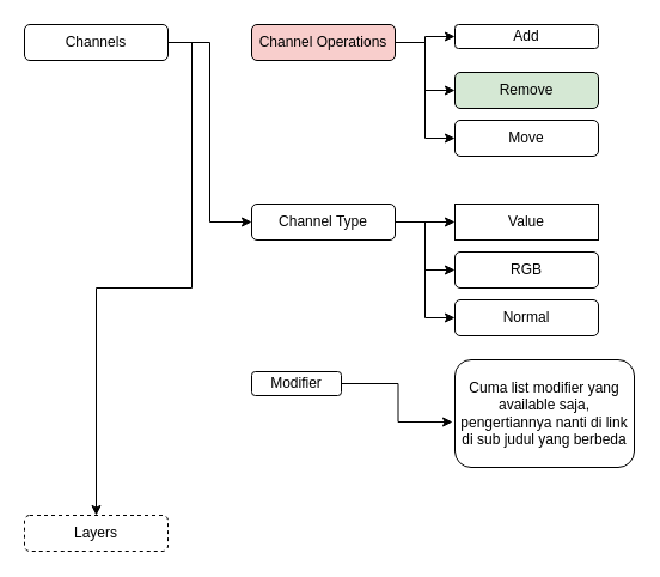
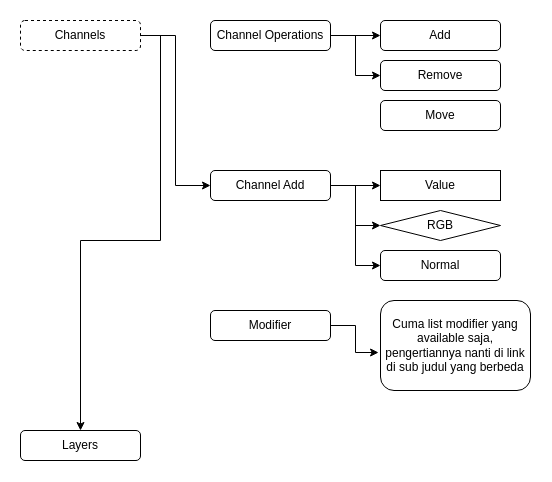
- <mxCell id="13" value="Add" style="rounded=1;whiteSpace=wrap;html=1;" vertex="1" parent="1"><mxGeometry x="380" y="20" width="120" height="20" as="geometry" /></mxCell>
+ <mxCell id="13" value="Add" style="rounded=1;whiteSpace=wrap;html=1;" vertex="1" parent="1"><mxGeometry x="380" y="20" width="120" height="30" as="geometry" /></mxCell>
- <mxCell id="4" value="Channels" style="rounded=1;whiteSpace=wrap;html=1;" vertex="1" parent="1"><mxGeometry x="20" y="20" width="120" height="30" as="geometry" /></mxCell>
+ <mxCell id="4" value="Channels" style="rounded=1;whiteSpace=wrap;html=1;dashed=1;" vertex="1" parent="1"><mxGeometry x="20" y="20" width="120" height="30" as="geometry" /></mxCell>
- <mxCell id="8" value="Channel Operations" style="rounded=1;whiteSpace=wrap;html=1;fillColor=#f8cecc;" vertex="1" parent="1"><mxGeometry x="210" y="20" width="120" height="30" as="geometry" /></mxCell>
+ <mxCell id="8" value="Channel Operations" style="rounded=1;whiteSpace=wrap;html=1;" vertex="1" parent="1"><mxGeometry x="210" y="20" width="120" height="30" as="geometry" /></mxCell>
- <mxCell id="14" value="Remove" style="rounded=1;whiteSpace=wrap;html=1;fillColor=#d5e8d4;" vertex="1" parent="1"><mxGeometry x="380" y="60" width="120" height="30" as="geometry" /></mxCell>
+ <mxCell id="14" value="Remove" style="rounded=1;whiteSpace=wrap;html=1;" vertex="1" parent="1"><mxGeometry x="380" y="60" width="120" height="30" as="geometry" /></mxCell>
- <mxCell id="7" style="edgeStyle=orthogonalEdgeStyle;rounded=0;orthogonalLoop=1;jettySize=auto;html=1;exitX=1;exitY=0.5;exitDx=0;exitDy=0;entryX=0;entryY=0.5;entryDx=0;entryDy=0;" edge="1" parent="1" source="8" target="15"><mxGeometry relative="1" as="geometry" /></mxCell>
- <mxCell id="12" value="Channel Type" style="rounded=1;whiteSpace=wrap;html=1;" vertex="1" parent="1"><mxGeometry x="210" y="170" width="120" height="30" as="geometry" /></mxCell>
+ <mxCell id="12" value="Channel Add" style="rounded=1;whiteSpace=wrap;html=1;" vertex="1" parent="1"><mxGeometry x="210" y="170" width="120" height="30" as="geometry" /></mxCell>
- <mxCell id="17" value="RGB" style="rounded=1;whiteSpace=wrap;html=1;" vertex="1" parent="1"><mxGeometry x="380" y="210" width="120" height="30" as="geometry" /></mxCell>
+ <mxCell id="17" value="RGB" style="rhombus;whiteSpace=wrap;html=1;" vertex="1" parent="1"><mxGeometry x="380" y="210" width="120" height="30" as="geometry" /></mxCell>
- <mxCell id="20" value="Modifier" style="rounded=1;whiteSpace=wrap;html=1;" vertex="1" parent="1"><mxGeometry x="210" y="310" width="75" height="20" as="geometry" /></mxCell>
+ <mxCell id="20" value="Modifier" style="rounded=1;whiteSpace=wrap;html=1;" vertex="1" parent="1"><mxGeometry x="210" y="310" width="120" height="30" as="geometry" /></mxCell>
- <mxCell id="22" value="Layers" style="rounded=1;whiteSpace=wrap;html=1;dashed=1;" vertex="1" parent="1"><mxGeometry x="20" y="430" width="120" height="30" as="geometry" /></mxCell>
+ <mxCell id="22" value="Layers" style="rounded=1;whiteSpace=wrap;html=1;" vertex="1" parent="1"><mxGeometry x="20" y="430" width="120" height="30" as="geometry" /></mxCell>
